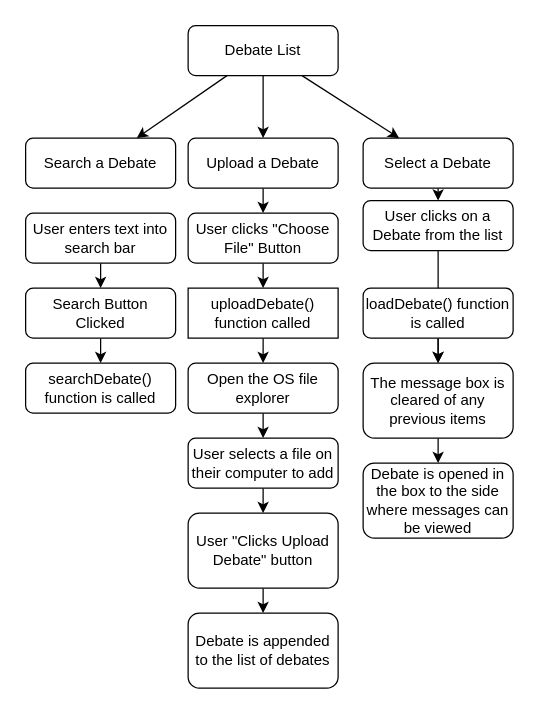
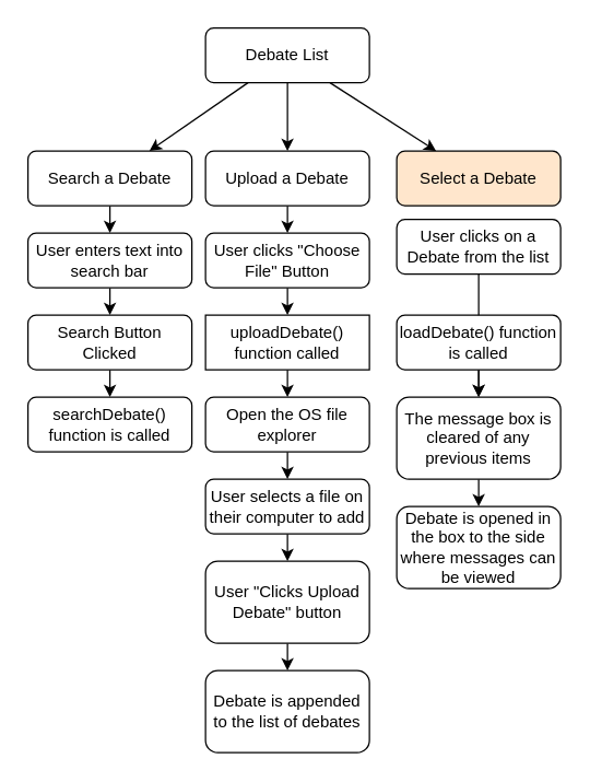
- <mxCell id="25" value="Select a Debate" style="rounded=1;whiteSpace=wrap;html=1;fontSize=12;glass=0;strokeWidth=1;shadow=0;" parent="1" vertex="1"><mxGeometry x="290" y="110" width="120" height="40" as="geometry" /></mxCell>
+ <mxCell id="25" value="Select a Debate" style="rounded=1;whiteSpace=wrap;html=1;fontSize=12;glass=0;strokeWidth=1;shadow=0;fillColor=#ffe6cc;" parent="1" vertex="1"><mxGeometry x="290" y="110" width="120" height="40" as="geometry" /></mxCell>
- <mxCell id="24" value="" style="edgeStyle=none;html=1;" parent="1" source="25" target="27" edge="1"><mxGeometry relative="1" as="geometry" /></mxCell>
+ <mxCell id="6" value="" style="edgeStyle=none;html=1;" parent="1" source="7" target="9" edge="1"><mxGeometry relative="1" as="geometry" /></mxCell>
